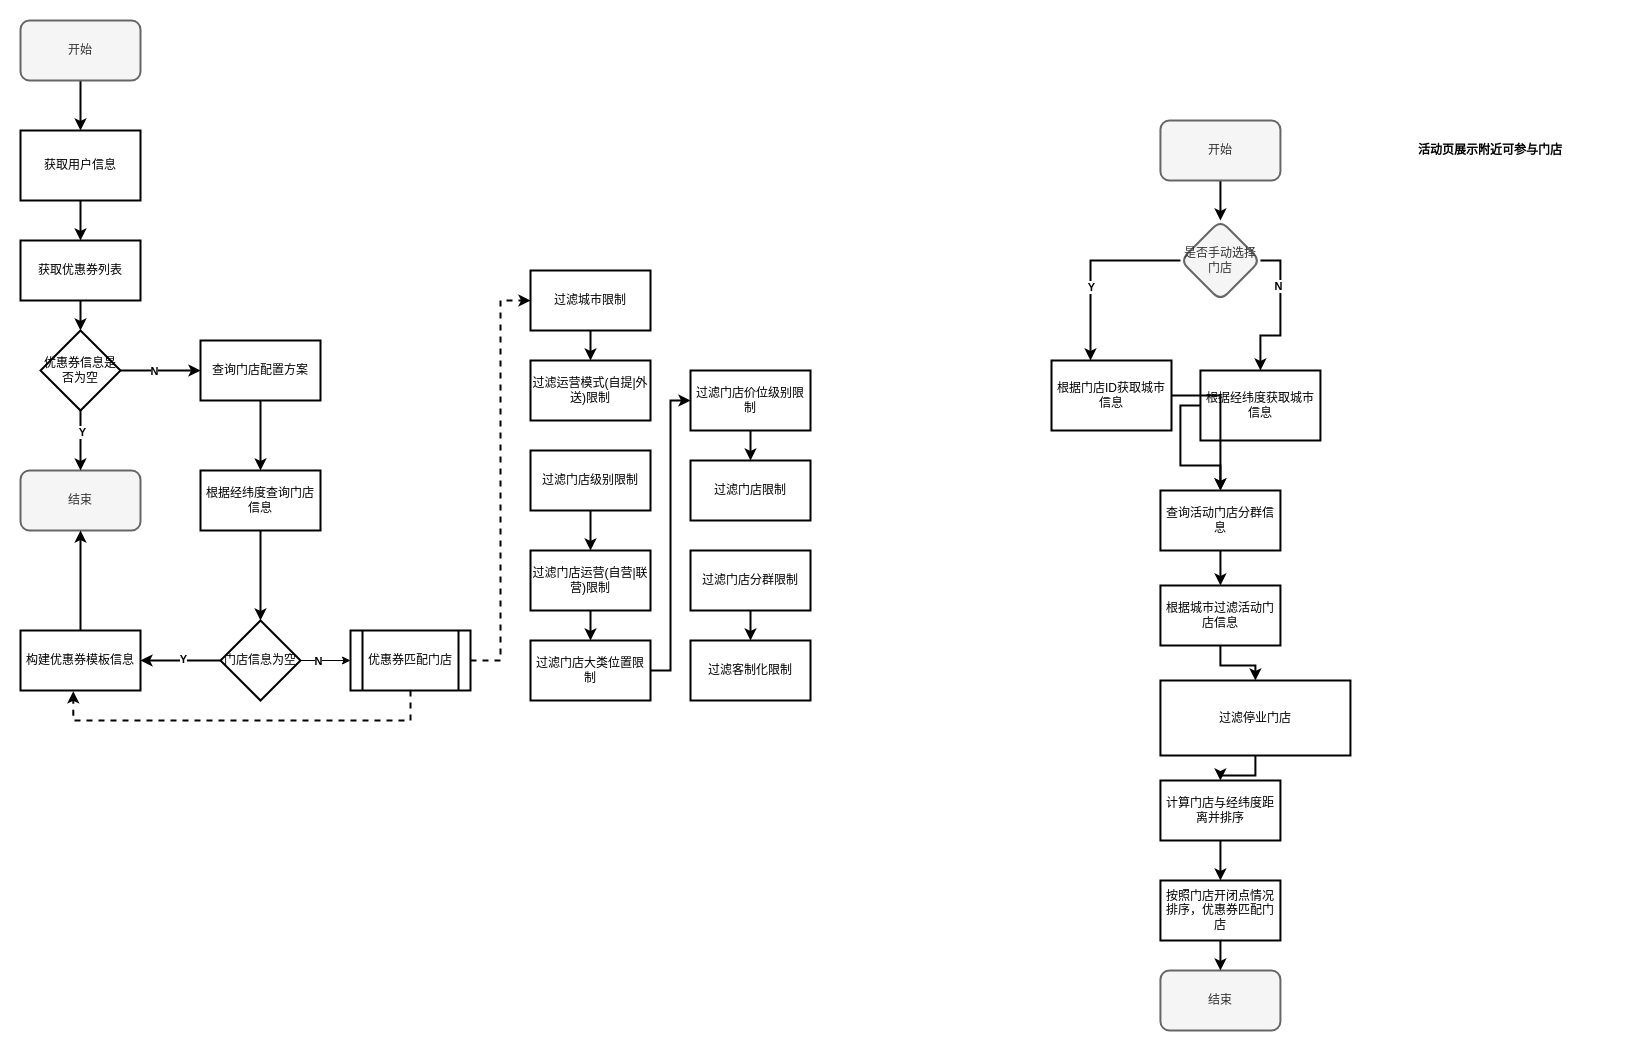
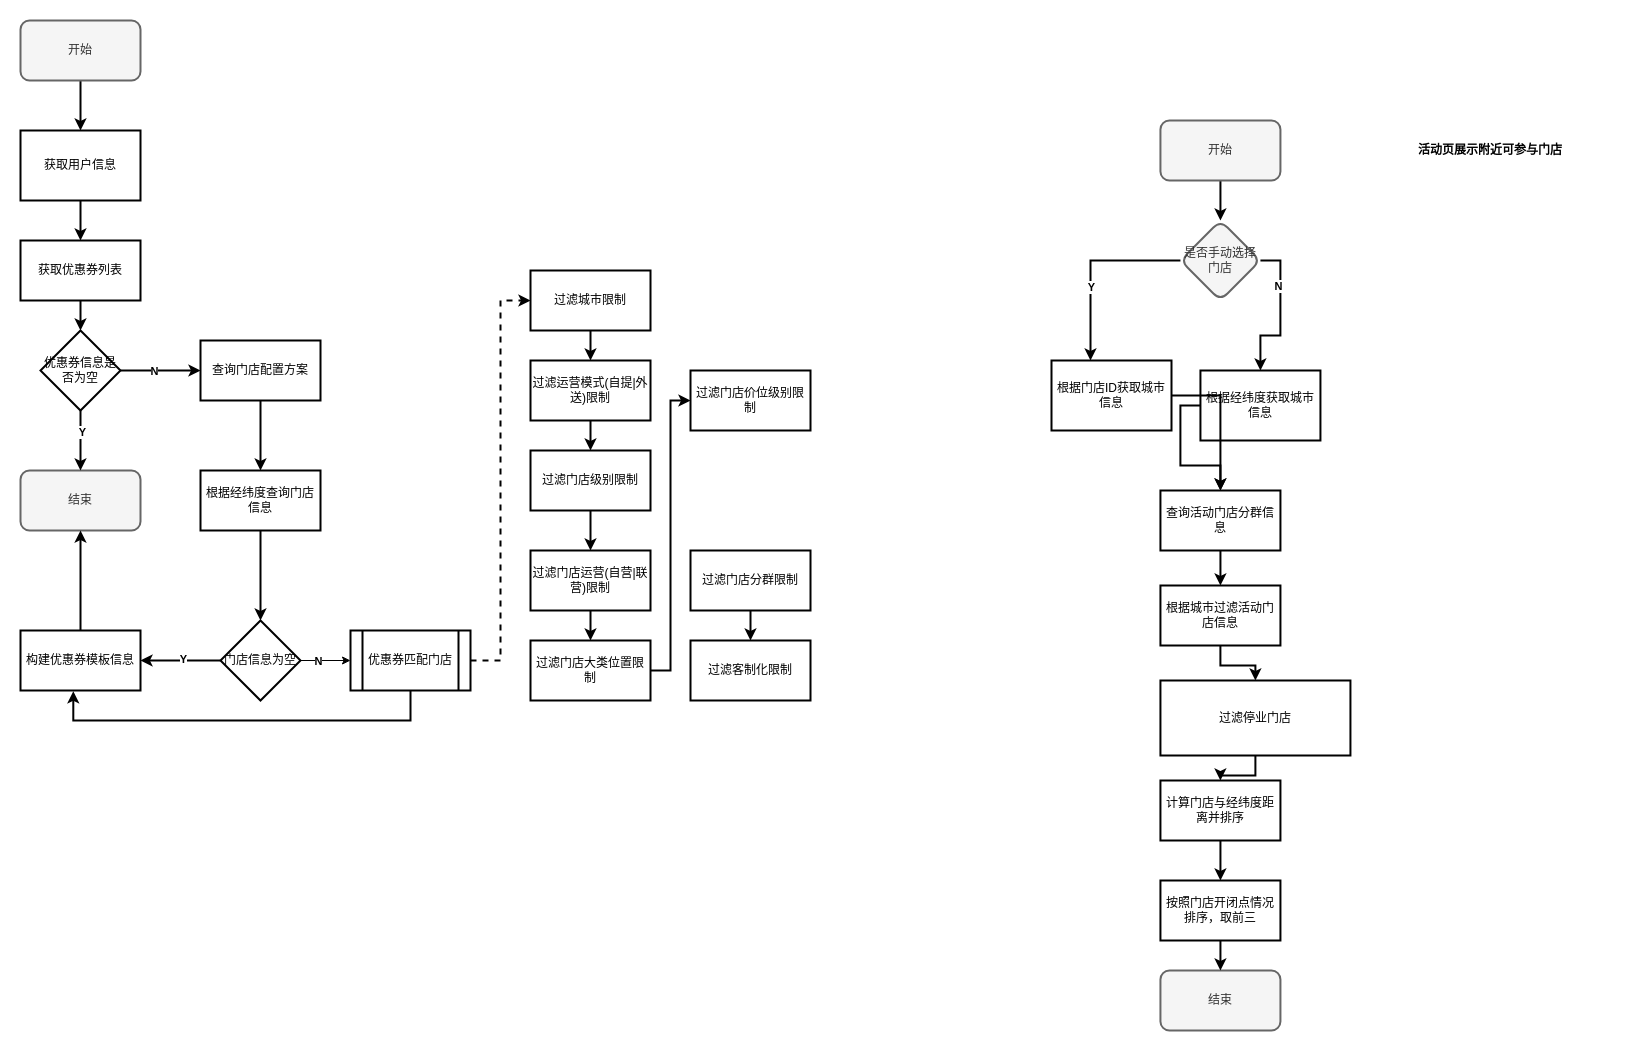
+ <mxCell id="30" value="" style="edgeStyle=orthogonalEdgeStyle;rounded=0;orthogonalLoop=1;jettySize=auto;html=1;strokeWidth=2;" edge="1" parent="1" source="31" target="33"><mxGeometry relative="1" as="geometry" /></mxCell>
- <mxCell id="38" value="" style="edgeStyle=orthogonalEdgeStyle;rounded=0;orthogonalLoop=1;jettySize=auto;html=1;strokeWidth=2;" edge="1" parent="1" source="39" target="40"><mxGeometry relative="1" as="geometry" /></mxCell>
- <mxCell id="40" value="过滤门店限制" style="whiteSpace=wrap;html=1;strokeWidth=2;" vertex="1" parent="1"><mxGeometry x="690" y="460" width="120" height="60" as="geometry" /></mxCell>
- <mxCell id="27" style="edgeStyle=orthogonalEdgeStyle;rounded=0;orthogonalLoop=1;jettySize=auto;html=1;exitX=0.5;exitY=1;exitDx=0;exitDy=0;entryX=0.44;entryY=1.013;entryDx=0;entryDy=0;entryPerimeter=0;strokeWidth=2;dashed=1;" edge="1" parent="1" source="26" target="24"><mxGeometry relative="1" as="geometry"><Array as="points"><mxPoint x="410" y="720" /><mxPoint x="73" y="720" /></Array></mxGeometry></mxCell>
+ <mxCell id="27" style="edgeStyle=orthogonalEdgeStyle;rounded=0;orthogonalLoop=1;jettySize=auto;html=1;exitX=0.5;exitY=1;exitDx=0;exitDy=0;entryX=0.44;entryY=1.013;entryDx=0;entryDy=0;entryPerimeter=0;strokeWidth=2;" edge="1" parent="1" source="26" target="24"><mxGeometry relative="1" as="geometry"><Array as="points"><mxPoint x="410" y="720" /><mxPoint x="73" y="720" /></Array></mxGeometry></mxCell>
- <mxCell id="59" value="按照门店开闭点情况排序，优惠券匹配门店" style="whiteSpace=wrap;html=1;strokeWidth=2;" vertex="1" parent="1"><mxGeometry x="1159.94" y="880" width="120" height="60" as="geometry" /></mxCell>
+ <mxCell id="59" value="按照门店开闭点情况排序，取前三" style="whiteSpace=wrap;html=1;strokeWidth=2;" vertex="1" parent="1"><mxGeometry x="1159.94" y="880" width="120" height="60" as="geometry" /></mxCell>
